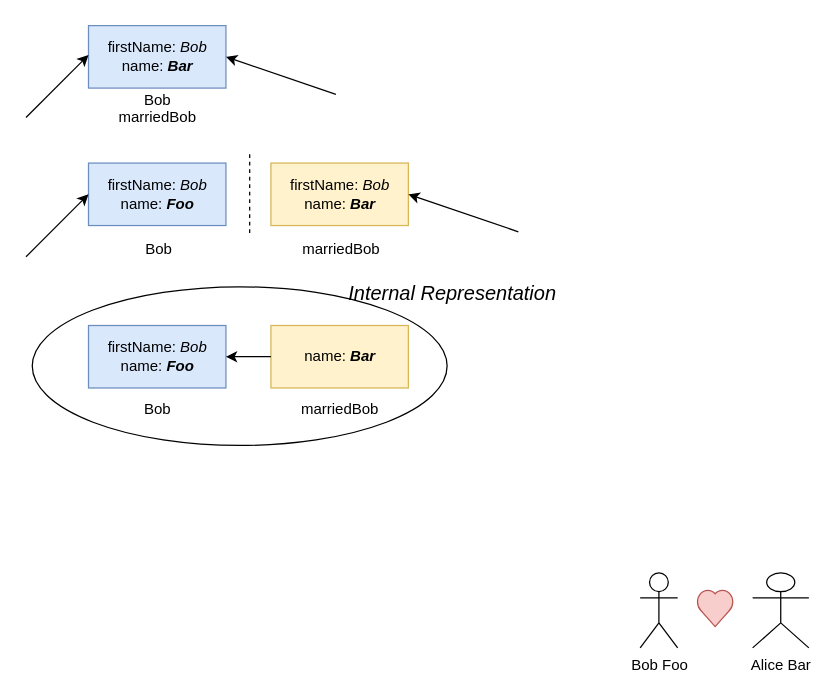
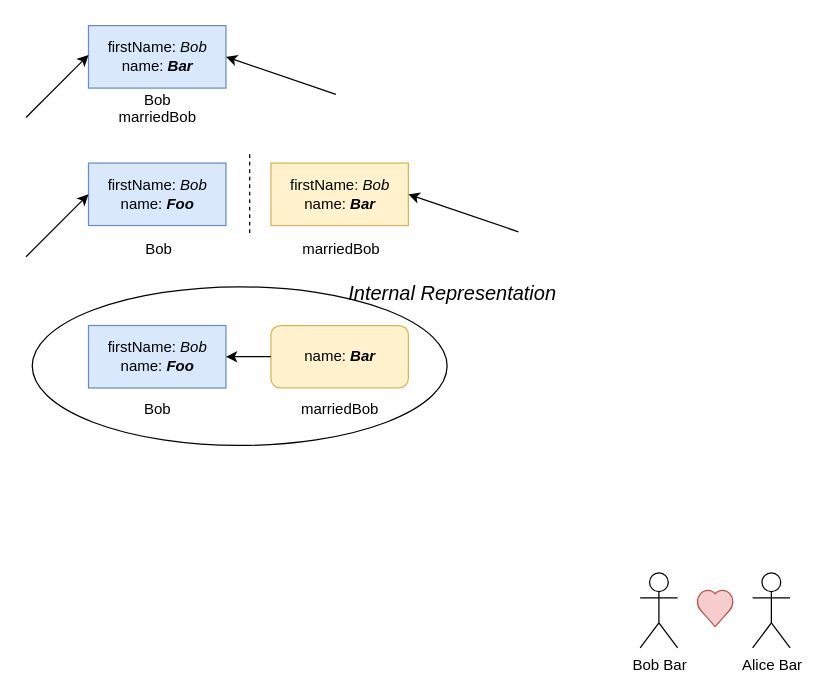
- <mxCell id="6" value="name: &lt;i&gt;&lt;b&gt;Bar&lt;/b&gt;&lt;/i&gt;" style="html=1;fillColor=#fff2cc;strokeColor=#d6b656;" parent="1" vertex="1"><mxGeometry x="216" y="260" width="110" height="50" as="geometry" /></mxCell>
+ <mxCell id="6" value="name: &lt;i&gt;&lt;b&gt;Bar&lt;/b&gt;&lt;/i&gt;" style="html=1;fillColor=#fff2cc;strokeColor=#d6b656;rounded=1;" parent="1" vertex="1"><mxGeometry x="216" y="260" width="110" height="50" as="geometry" /></mxCell>
- <mxCell id="9" value="Alice Bar" style="shape=umlActor;verticalLabelPosition=bottom;labelBackgroundColor=#ffffff;verticalAlign=top;html=1;outlineConnect=0;" parent="1" vertex="1"><mxGeometry x="601.5" y="458" width="45" height="60" as="geometry" /></mxCell>
+ <mxCell id="9" value="Alice Bar" style="shape=umlActor;verticalLabelPosition=bottom;labelBackgroundColor=#ffffff;verticalAlign=top;html=1;outlineConnect=0;" parent="1" vertex="1"><mxGeometry x="601.5" y="458" width="30" height="60" as="geometry" /></mxCell>
- <mxCell id="8" value="Bob Foo" style="shape=umlActor;verticalLabelPosition=bottom;labelBackgroundColor=#ffffff;verticalAlign=top;html=1;outlineConnect=0;" parent="1" vertex="1"><mxGeometry x="511.5" y="458" width="30" height="60" as="geometry" /></mxCell>
+ <mxCell id="8" value="Bob Bar" style="shape=umlActor;verticalLabelPosition=bottom;labelBackgroundColor=#ffffff;verticalAlign=top;html=1;outlineConnect=0;" parent="1" vertex="1"><mxGeometry x="511.5" y="458" width="30" height="60" as="geometry" /></mxCell>
